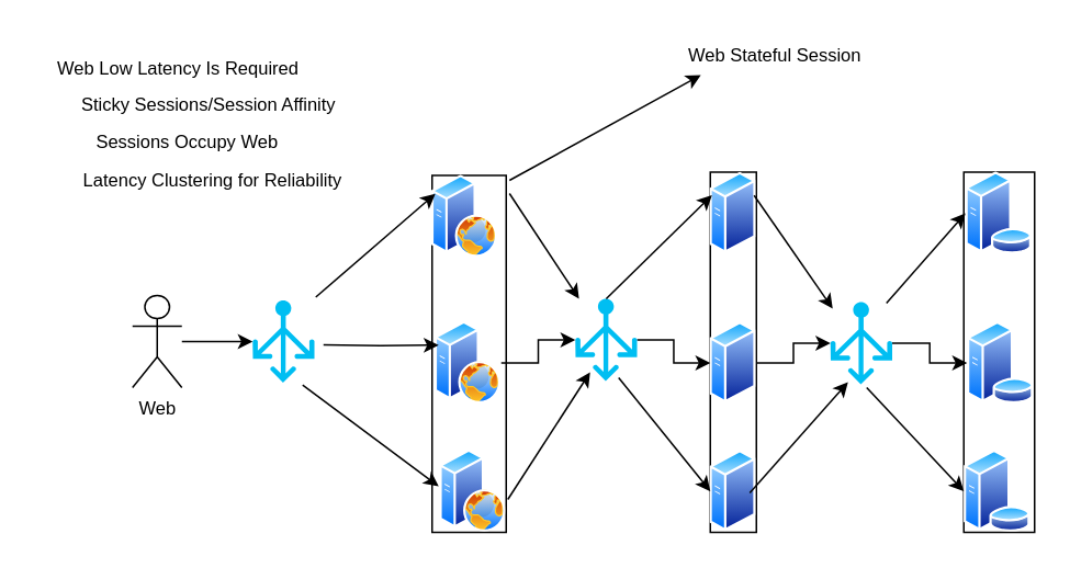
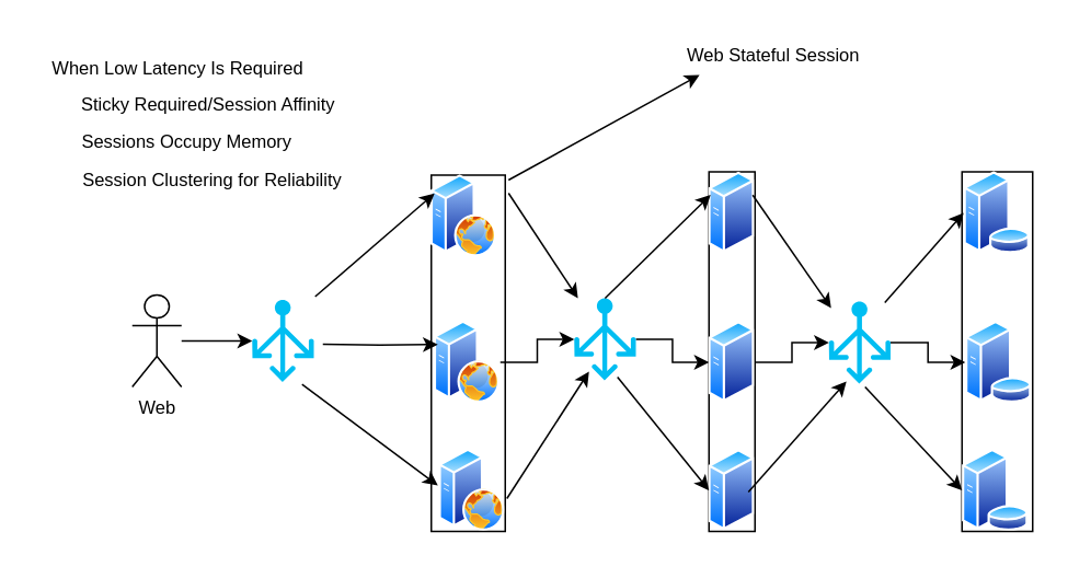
- <mxCell id="35" value="Web Low Latency Is Required" style="text;html=1;strokeColor=none;fillColor=none;align=center;verticalAlign=middle;whiteSpace=wrap;rounded=0;fontSize=11;fontFamily=Helvetica;fontColor=default;" vertex="1" parent="1"><mxGeometry x="20" y="26" width="176" height="30" as="geometry" /></mxCell>
+ <mxCell id="35" value="When Low Latency Is Required" style="text;html=1;strokeColor=none;fillColor=none;align=center;verticalAlign=middle;whiteSpace=wrap;rounded=0;fontSize=11;fontFamily=Helvetica;fontColor=default;" vertex="1" parent="1"><mxGeometry x="20" y="26" width="176" height="30" as="geometry" /></mxCell>
- <mxCell id="36" value="Sticky Sessions/Session Affinity" style="text;html=1;strokeColor=none;fillColor=none;align=center;verticalAlign=middle;whiteSpace=wrap;rounded=0;fontSize=11;fontFamily=Helvetica;fontColor=default;" vertex="1" parent="1"><mxGeometry x="34" y="48" width="185" height="30" as="geometry" /></mxCell>
+ <mxCell id="36" value="Sticky Required/Session Affinity" style="text;html=1;strokeColor=none;fillColor=none;align=center;verticalAlign=middle;whiteSpace=wrap;rounded=0;fontSize=11;fontFamily=Helvetica;fontColor=default;" vertex="1" parent="1"><mxGeometry x="34" y="48" width="185" height="30" as="geometry" /></mxCell>
- <mxCell id="37" value="Sessions Occupy Web" style="text;html=1;strokeColor=none;fillColor=none;align=center;verticalAlign=middle;whiteSpace=wrap;rounded=0;fontSize=11;fontFamily=Helvetica;fontColor=default;" vertex="1" parent="1"><mxGeometry x="21" y="71" width="185" height="30" as="geometry" /></mxCell>
+ <mxCell id="37" value="Sessions Occupy Memory" style="text;html=1;strokeColor=none;fillColor=none;align=center;verticalAlign=middle;whiteSpace=wrap;rounded=0;fontSize=11;fontFamily=Helvetica;fontColor=default;" vertex="1" parent="1"><mxGeometry x="21" y="71" width="185" height="30" as="geometry" /></mxCell>
- <mxCell id="39" value="Latency Clustering for Reliability&amp;nbsp;" style="text;html=1;strokeColor=none;fillColor=none;align=center;verticalAlign=middle;whiteSpace=wrap;rounded=0;fontSize=11;fontFamily=Helvetica;fontColor=default;" vertex="1" parent="1"><mxGeometry x="38" y="94" width="185" height="30" as="geometry" /></mxCell>
+ <mxCell id="39" value="Session Clustering for Reliability&amp;nbsp;" style="text;html=1;strokeColor=none;fillColor=none;align=center;verticalAlign=middle;whiteSpace=wrap;rounded=0;fontSize=11;fontFamily=Helvetica;fontColor=default;" vertex="1" parent="1"><mxGeometry x="38" y="94" width="185" height="30" as="geometry" /></mxCell>
